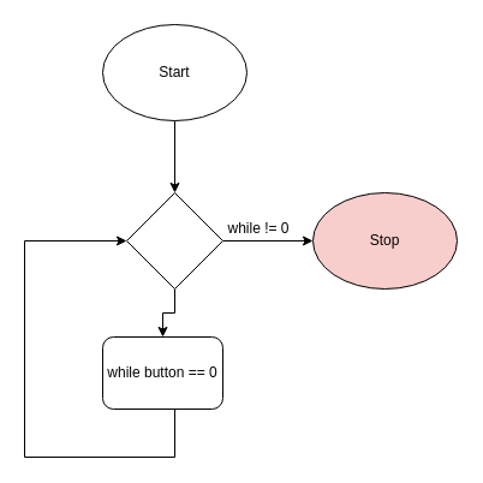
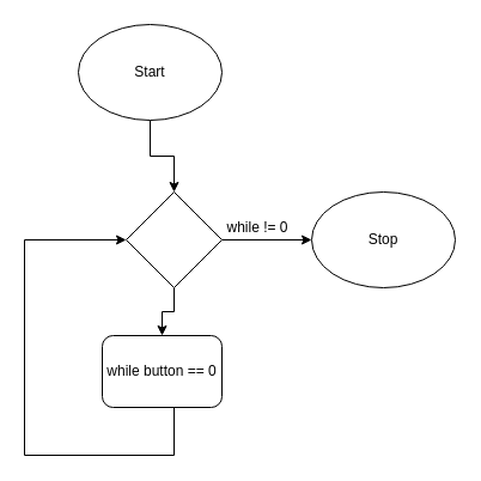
- <mxCell id="3" value="Start" style="ellipse;whiteSpace=wrap;html=1;" vertex="1" parent="1"><mxGeometry x="85" y="20" width="120" height="80" as="geometry" /></mxCell>
+ <mxCell id="3" value="Start" style="ellipse;whiteSpace=wrap;html=1;" vertex="1" parent="1"><mxGeometry x="65" y="20" width="120" height="80" as="geometry" /></mxCell>
- <mxCell id="9" value="Stop" style="ellipse;whiteSpace=wrap;html=1;fillColor=#f8cecc;" vertex="1" parent="1"><mxGeometry x="260" y="160" width="120" height="80" as="geometry" /></mxCell>
+ <mxCell id="9" value="Stop" style="ellipse;whiteSpace=wrap;html=1;" vertex="1" parent="1"><mxGeometry x="260" y="160" width="120" height="80" as="geometry" /></mxCell>
